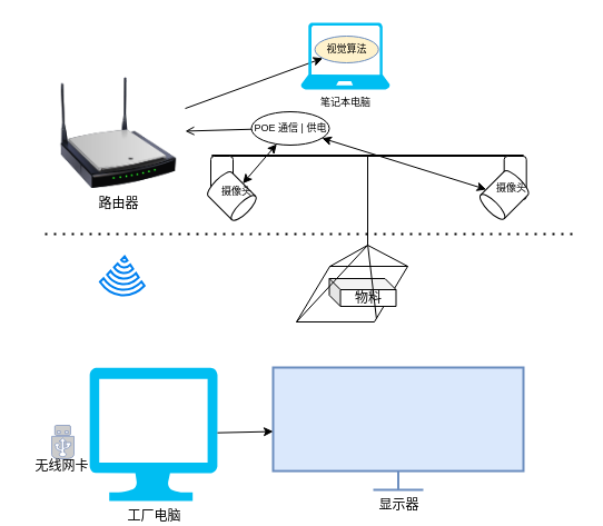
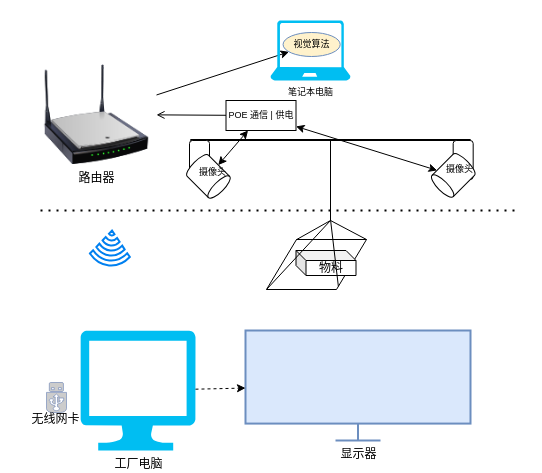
- <mxCell id="3" value="POE 通信 | 供电" style="ellipse;whiteSpace=wrap;html=1;fontSize=9;" parent="1" vertex="1"><mxGeometry x="225.5" y="100" width="70" height="30" as="geometry" /></mxCell>
+ <mxCell id="3" value="POE 通信 | 供电" style="whiteSpace=wrap;html=1;fontSize=9;rounded=0;" parent="1" vertex="1"><mxGeometry x="225.5" y="100" width="70" height="30" as="geometry" /></mxCell>
- <mxCell id="4" value="路由器" style="image;html=1;image=img/lib/clip_art/networking/Wireless_Router_N_128x128.png" parent="1" vertex="1"><mxGeometry x="46" y="69" width="120" height="100" as="geometry" /></mxCell>
+ <mxCell id="4" value="路由器" style="image;html=1;image=img/lib/clip_art/networking/Wireless_Router_N_128x128.png" parent="1" vertex="1"><mxGeometry x="36" y="64" width="120" height="100" as="geometry" /></mxCell>
- <mxCell id="10" value="" style="endArrow=classic;html=1;rounded=0;" parent="1" source="7" target="9" edge="1"><mxGeometry width="50" height="50" relative="1" as="geometry"><mxPoint x="250" y="390" as="sourcePoint" /><mxPoint x="300" y="340" as="targetPoint" /></mxGeometry></mxCell>
+ <mxCell id="10" value="" style="endArrow=classic;html=1;rounded=0;dashed=1;" parent="1" source="7" target="9" edge="1"><mxGeometry width="50" height="50" relative="1" as="geometry"><mxPoint x="250" y="390" as="sourcePoint" /><mxPoint x="300" y="340" as="targetPoint" /></mxGeometry></mxCell>
